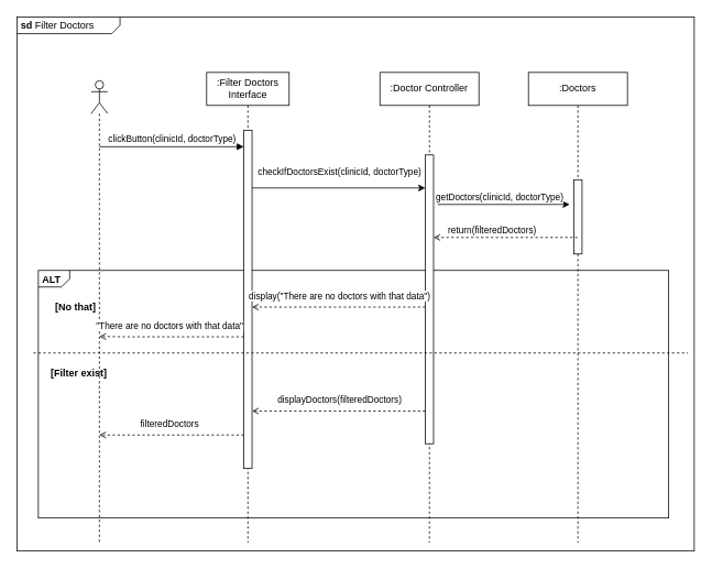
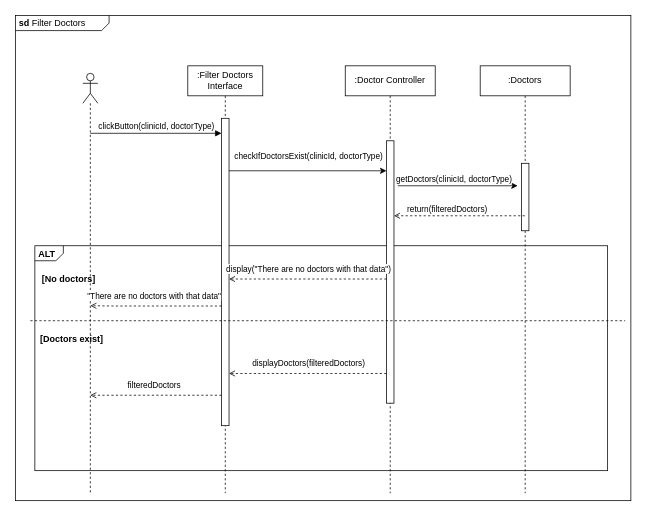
- <mxCell id="19" value="&lt;b&gt;[No that]&lt;/b&gt;" style="text;html=1;align=center;verticalAlign=middle;resizable=0;points=[];autosize=1;strokeColor=none;fillColor=none;" vertex="1" parent="1"><mxGeometry x="46" y="357" width="90" height="30" as="geometry" /></mxCell>
+ <mxCell id="19" value="&lt;b&gt;[No doctors]&lt;/b&gt;" style="text;html=1;align=center;verticalAlign=middle;resizable=0;points=[];autosize=1;strokeColor=none;fillColor=none;" vertex="1" parent="1"><mxGeometry x="46" y="357" width="90" height="30" as="geometry" /></mxCell>
- <mxCell id="20" value="&lt;b&gt;[Filter exist]&lt;/b&gt;" style="text;html=1;align=center;verticalAlign=middle;resizable=0;points=[];autosize=1;strokeColor=none;fillColor=none;" vertex="1" parent="1"><mxGeometry x="40" y="437" width="110" height="30" as="geometry" /></mxCell>
+ <mxCell id="20" value="&lt;b&gt;[Doctors exist]&lt;/b&gt;" style="text;html=1;align=center;verticalAlign=middle;resizable=0;points=[];autosize=1;strokeColor=none;fillColor=none;" vertex="1" parent="1"><mxGeometry x="40" y="437" width="110" height="30" as="geometry" /></mxCell>
